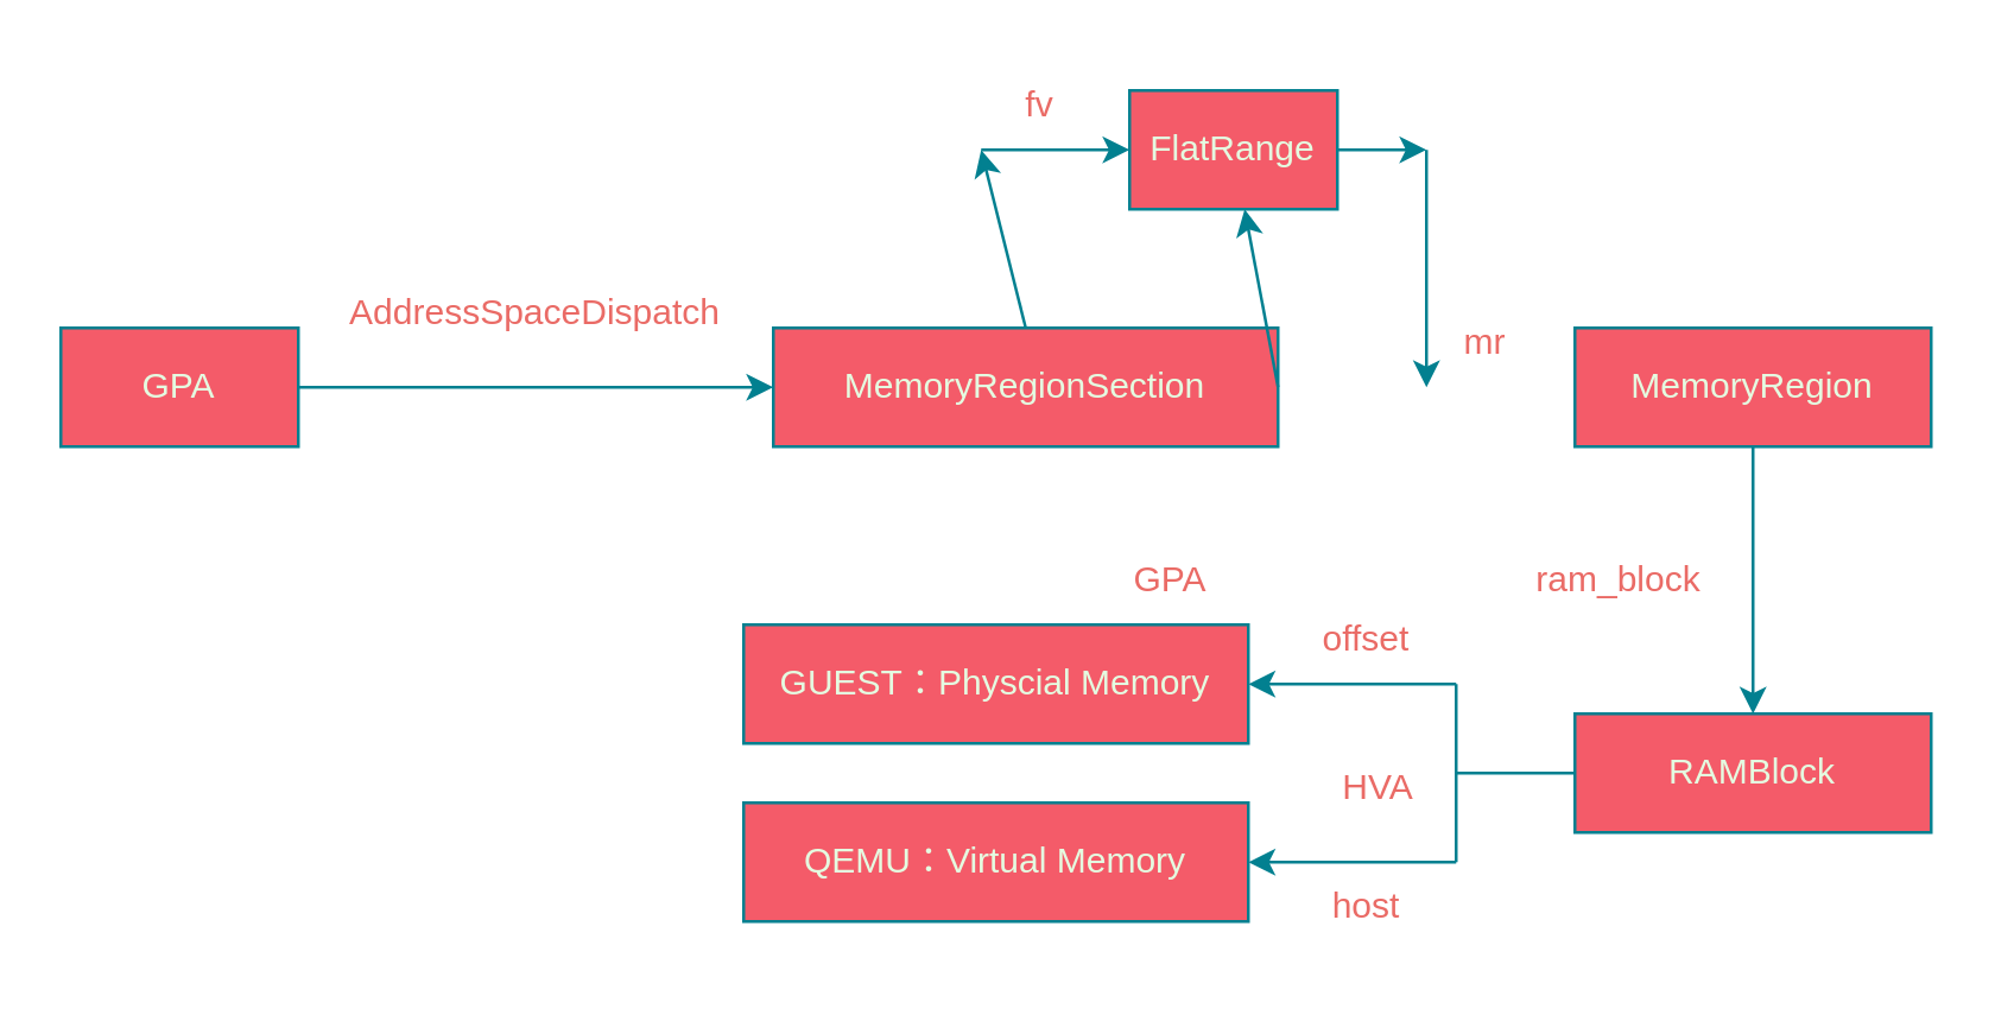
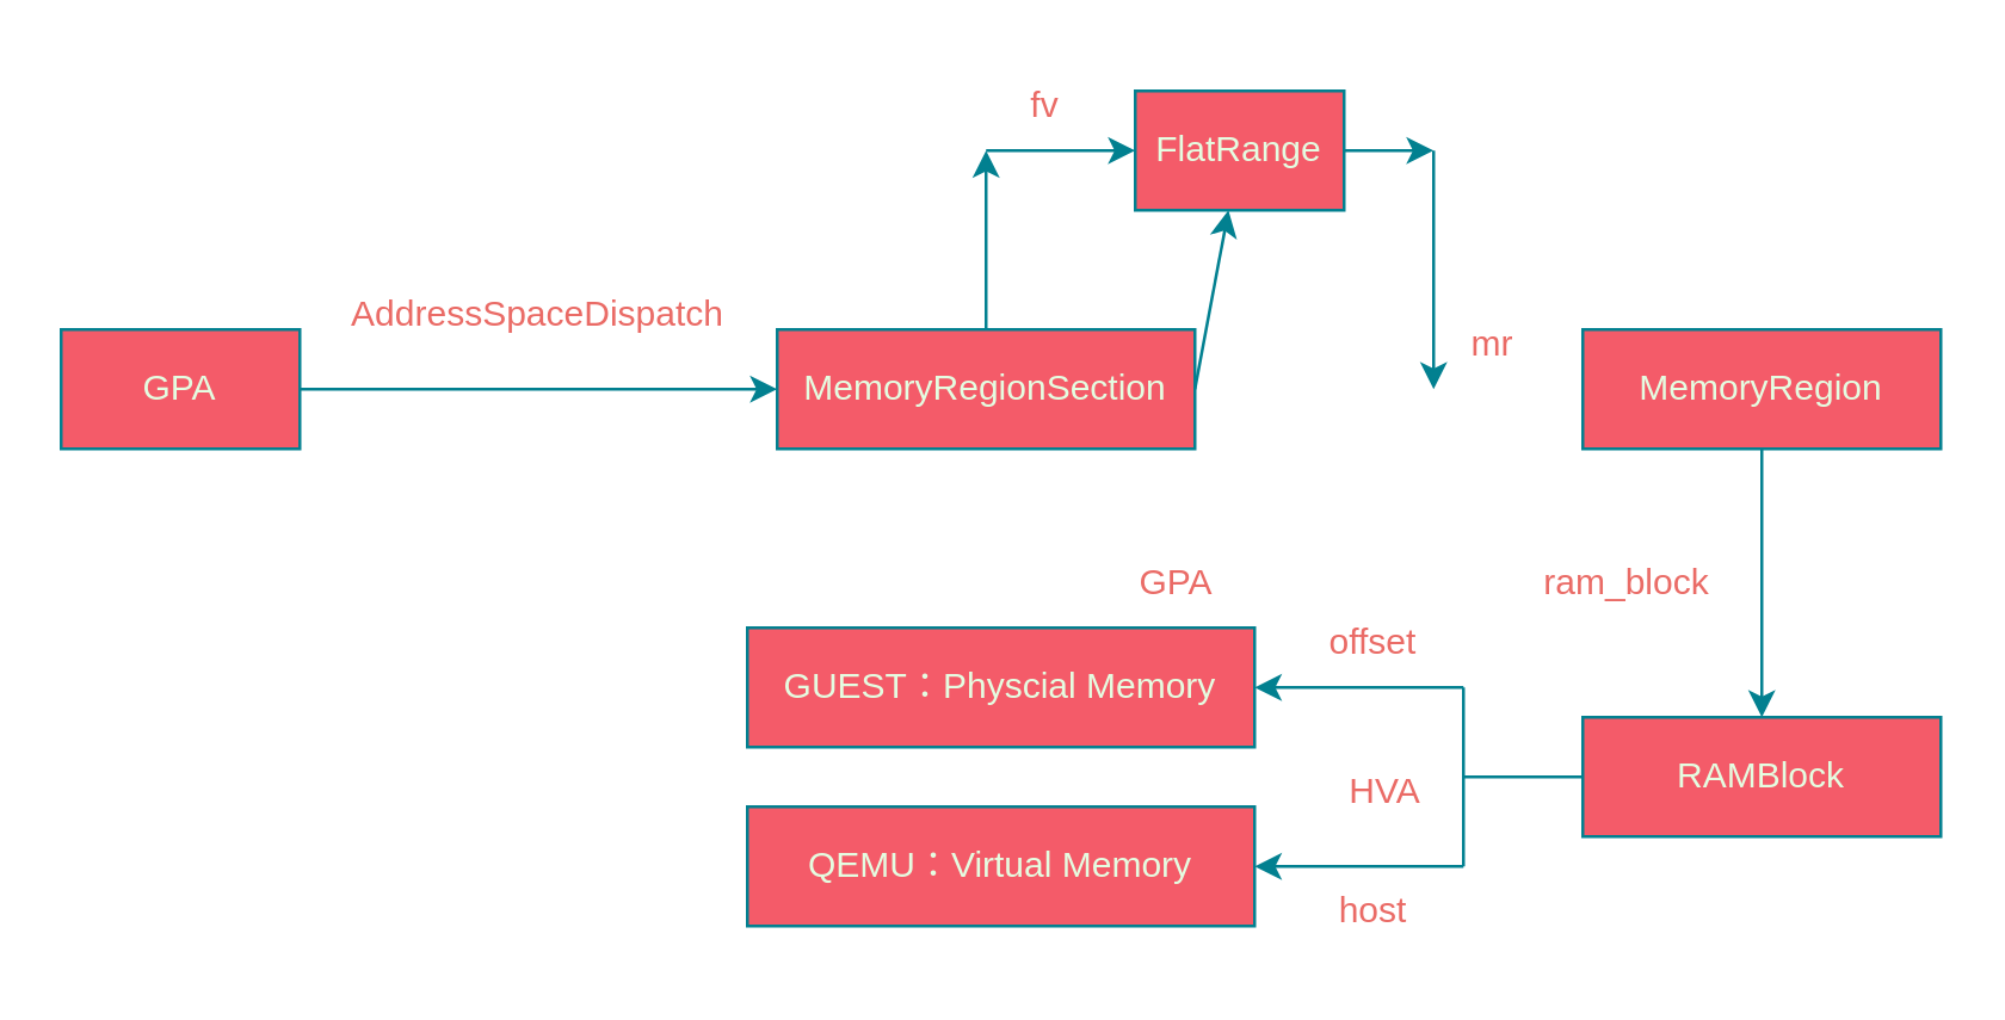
- <mxCell id="3" value="MemoryRegionSection" style="rounded=0;whiteSpace=wrap;html=1;labelBackgroundColor=none;fillColor=#F45B69;strokeColor=#028090;fontColor=#E4FDE1;" vertex="1" parent="1"><mxGeometry x="260" y="110" width="170" height="40" as="geometry" /></mxCell>
+ <mxCell id="3" value="MemoryRegionSection" style="rounded=0;whiteSpace=wrap;html=1;labelBackgroundColor=none;fillColor=#F45B69;strokeColor=#028090;fontColor=#E4FDE1;" vertex="1" parent="1"><mxGeometry x="260" y="110" width="140" height="40" as="geometry" /></mxCell>
